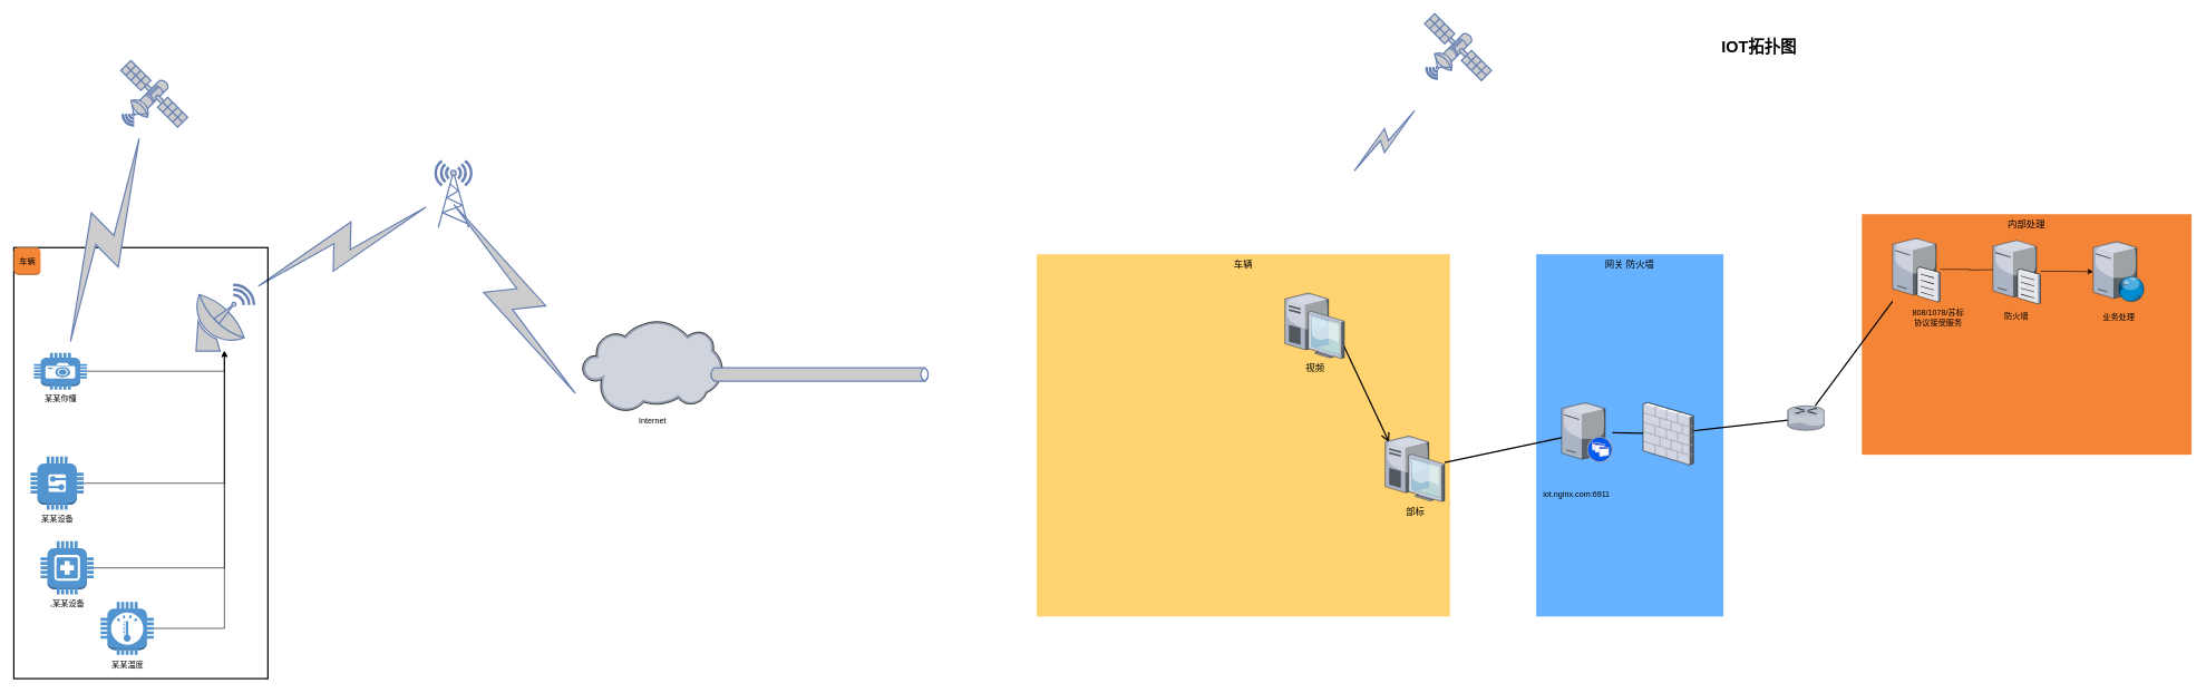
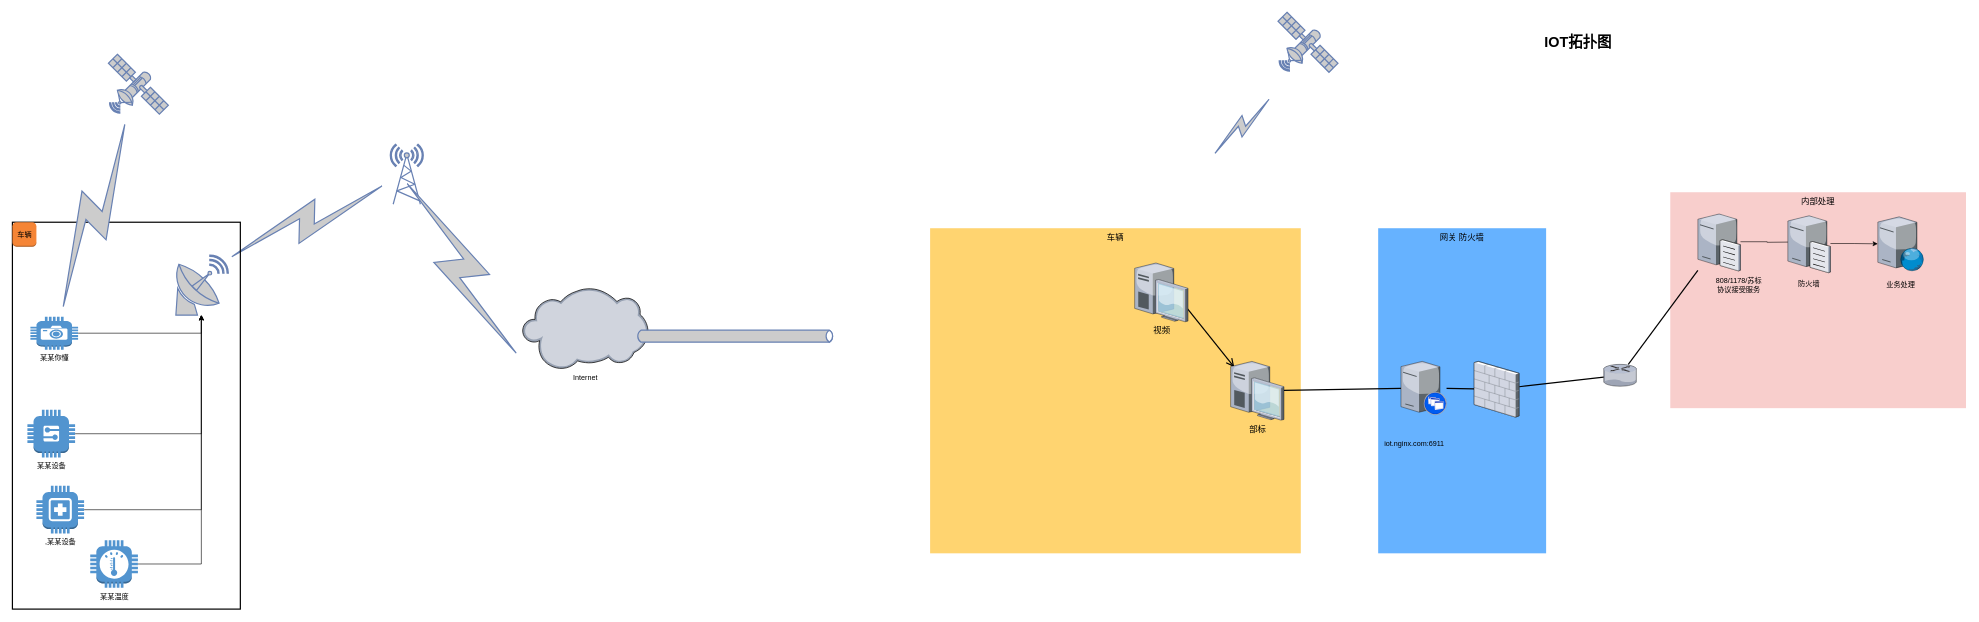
- <mxCell id="19" value="808/1078/苏标&lt;br&gt;协议接受服务" style="text;html=1;strokeColor=none;fillColor=none;align=center;verticalAlign=middle;whiteSpace=wrap;rounded=0;" parent="1" vertex="1"><mxGeometry x="2845.5" y="450" width="104.5" height="50" as="geometry" /></mxCell>
+ <mxCell id="19" value="808/1178/苏标&lt;br&gt;协议接受服务" style="text;html=1;strokeColor=none;fillColor=none;align=center;verticalAlign=middle;whiteSpace=wrap;rounded=0;" parent="1" vertex="1"><mxGeometry x="2845.5" y="450" width="104.5" height="50" as="geometry" /></mxCell>
- <mxCell id="6" value="视频" style="verticalLabelPosition=bottom;aspect=fixed;html=1;verticalAlign=top;strokeColor=none;shape=mxgraph.citrix.desktop;fillColor=#66B2FF;gradientColor=#0066CC;fontSize=14;" parent="1" vertex="1"><mxGeometry x="1921" y="438" width="89" height="98" as="geometry" /></mxCell>
+ <mxCell id="6" value="视频" style="verticalLabelPosition=bottom;aspect=fixed;html=1;verticalAlign=top;strokeColor=none;shape=mxgraph.citrix.desktop;fillColor=#66B2FF;gradientColor=#0066CC;fontSize=14;" parent="1" vertex="1"><mxGeometry x="1891" y="438" width="89" height="98" as="geometry" /></mxCell>
- <mxCell id="2" value="内部处理" style="whiteSpace=wrap;html=1;fillColor=#f58536;fontSize=14;strokeColor=none;verticalAlign=top;" parent="1" vertex="1"><mxGeometry x="2784" y="320" width="493" height="360" as="geometry" /></mxCell>
+ <mxCell id="2" value="内部处理" style="whiteSpace=wrap;html=1;fillColor=#f8cecc;fontSize=14;strokeColor=none;verticalAlign=top;" parent="1" vertex="1"><mxGeometry x="2784" y="320" width="493" height="360" as="geometry" /></mxCell>
- <mxCell id="8" value="部标" style="verticalLabelPosition=bottom;aspect=fixed;html=1;verticalAlign=top;strokeColor=none;shape=mxgraph.citrix.desktop;fillColor=#66B2FF;gradientColor=#0066CC;fontSize=14;" parent="1" vertex="1"><mxGeometry x="2071" y="652" width="89" height="98" as="geometry" /></mxCell>
+ <mxCell id="8" value="部标" style="verticalLabelPosition=bottom;aspect=fixed;html=1;verticalAlign=top;strokeColor=none;shape=mxgraph.citrix.desktop;fillColor=#66B2FF;gradientColor=#0066CC;fontSize=14;" parent="1" vertex="1"><mxGeometry x="2051" y="602" width="89" height="98" as="geometry" /></mxCell>
